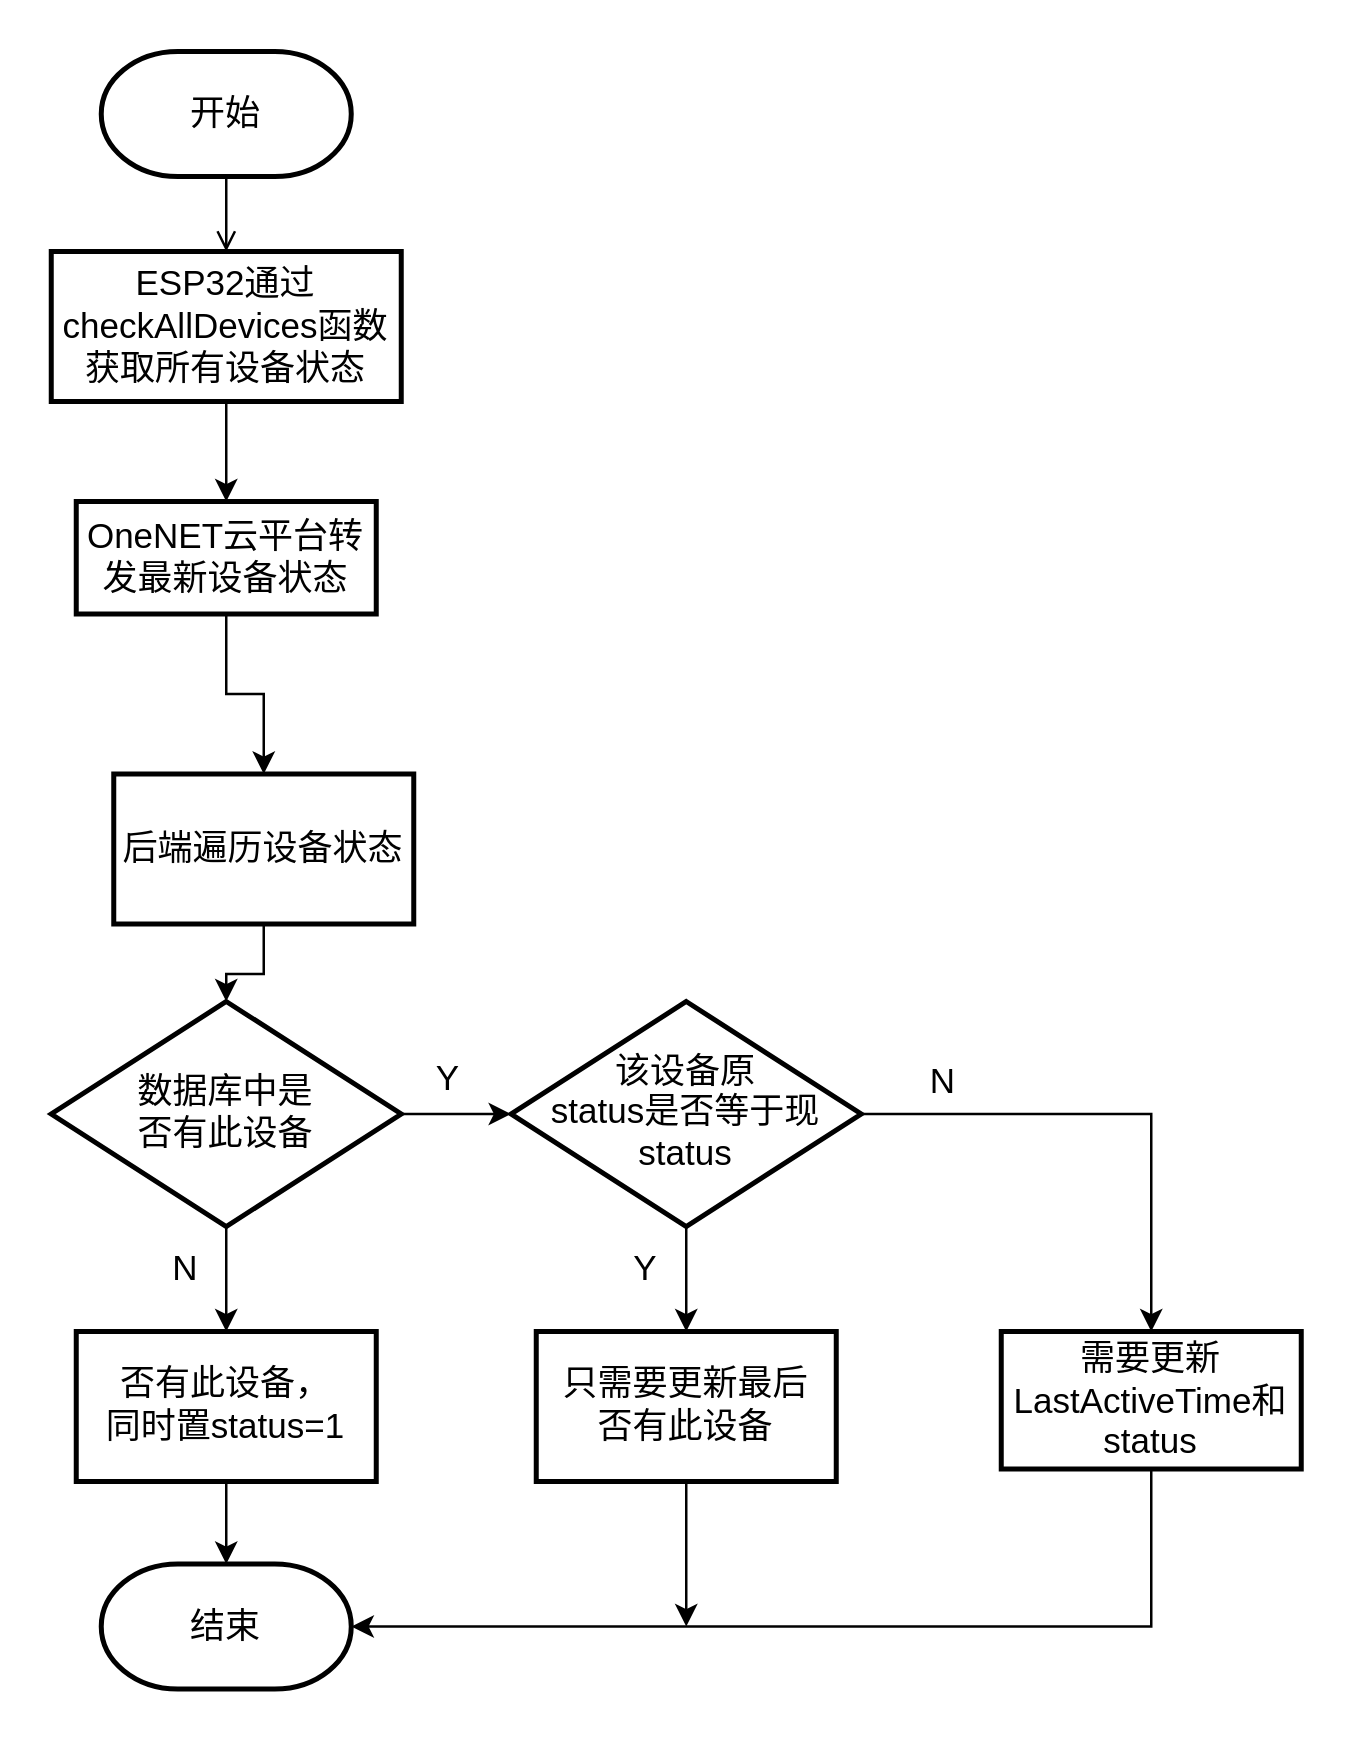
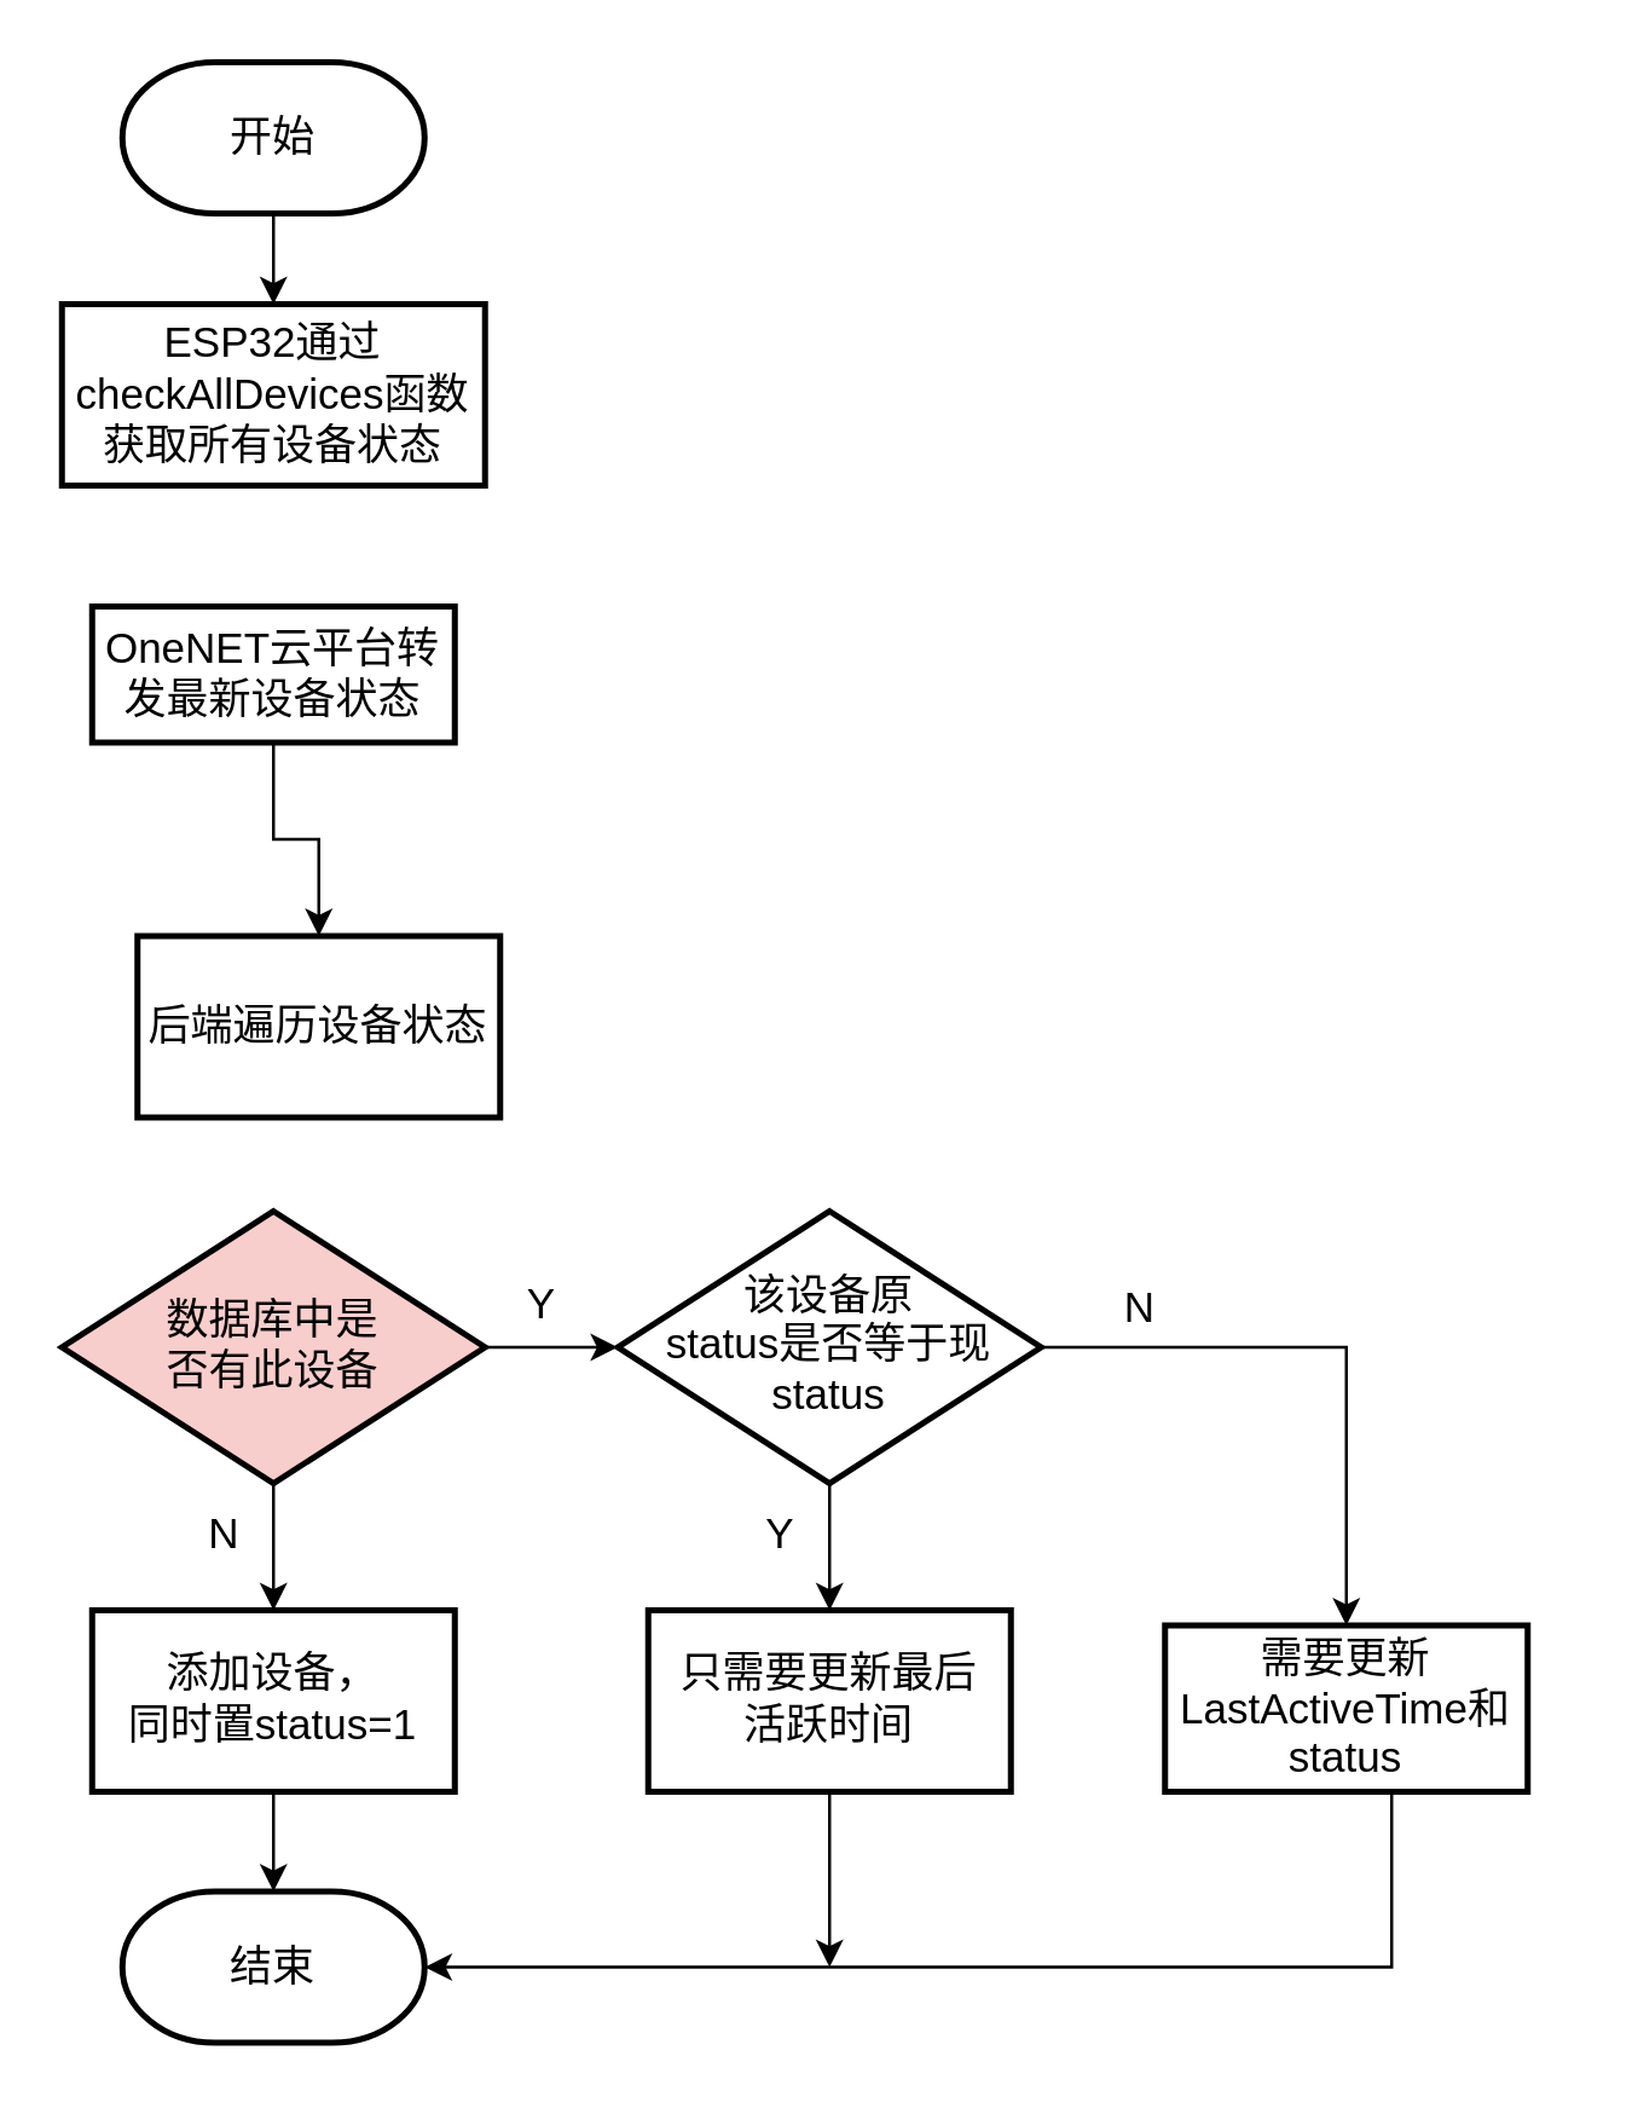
- <mxCell id="2" value="" style="edgeStyle=orthogonalEdgeStyle;rounded=0;orthogonalLoop=1;jettySize=auto;html=1;endArrow=open;" edge="1" parent="1" source="3" target="5"><mxGeometry relative="1" as="geometry" /></mxCell>
+ <mxCell id="2" value="" style="edgeStyle=orthogonalEdgeStyle;rounded=0;orthogonalLoop=1;jettySize=auto;html=1;" edge="1" parent="1" source="3" target="5"><mxGeometry relative="1" as="geometry" /></mxCell>
- <mxCell id="4" value="" style="edgeStyle=orthogonalEdgeStyle;rounded=0;orthogonalLoop=1;jettySize=auto;html=1;" edge="1" parent="1" source="5" target="7"><mxGeometry relative="1" as="geometry" /></mxCell>
- <mxCell id="8" value="" style="edgeStyle=orthogonalEdgeStyle;rounded=0;orthogonalLoop=1;jettySize=auto;html=1;" edge="1" parent="1" source="9" target="12"><mxGeometry relative="1" as="geometry" /></mxCell>
- <mxCell id="12" value="&lt;div style=&quot;line-height: 30%;&quot;&gt;&lt;p class=&quot;MsoNormal&quot;&gt;&lt;span style=&quot;line-height: 30%;&quot;&gt;&lt;font style=&quot;font-size: 14px;&quot;&gt;数据库中是&lt;/font&gt;&lt;/span&gt;&lt;/p&gt;&lt;p class=&quot;MsoNormal&quot;&gt;&lt;span style=&quot;background-color: transparent; color: light-dark(rgb(0, 0, 0), rgb(255, 255, 255)); line-height: 30%;&quot;&gt;&lt;font style=&quot;font-size: 14px;&quot;&gt;否有此设备&lt;/font&gt;&lt;/span&gt;&lt;/p&gt;&lt;/div&gt;" style="rhombus;whiteSpace=wrap;html=1;strokeWidth=2;" vertex="1" parent="1"><mxGeometry x="20" y="400" width="140" height="90" as="geometry" /></mxCell>
+ <mxCell id="12" value="&lt;div style=&quot;line-height: 30%;&quot;&gt;&lt;p class=&quot;MsoNormal&quot;&gt;&lt;span style=&quot;line-height: 30%;&quot;&gt;&lt;font style=&quot;font-size: 14px;&quot;&gt;数据库中是&lt;/font&gt;&lt;/span&gt;&lt;/p&gt;&lt;p class=&quot;MsoNormal&quot;&gt;&lt;span style=&quot;background-color: transparent; color: light-dark(rgb(0, 0, 0), rgb(255, 255, 255)); line-height: 30%;&quot;&gt;&lt;font style=&quot;font-size: 14px;&quot;&gt;否有此设备&lt;/font&gt;&lt;/span&gt;&lt;/p&gt;&lt;/div&gt;" style="rhombus;whiteSpace=wrap;html=1;strokeWidth=2;fillColor=#f8cecc;" vertex="1" parent="1"><mxGeometry x="20" y="400" width="140" height="90" as="geometry" /></mxCell>
- <mxCell id="22" value="&lt;p class=&quot;MsoNormal&quot;&gt;&lt;font style=&quot;font-size: 14px;&quot; face=&quot;Helvetica&quot;&gt;&lt;font style=&quot;&quot;&gt;需要更新&lt;/font&gt;&lt;font style=&quot;&quot;&gt;LastActiveTime&lt;/font&gt;&lt;font style=&quot;&quot;&gt;和&lt;/font&gt;&lt;font style=&quot;&quot;&gt;status&lt;/font&gt;&lt;/font&gt;&lt;span style=&quot;mso-spacerun:'yes';font-family:Calibri;mso-fareast-font-family:宋体;&lt;br/&gt;mso-bidi-font-family:'Times New Roman';font-size:10.5pt;mso-font-kerning:1.0pt;&quot;&gt;&lt;/span&gt;&lt;/p&gt;" style="whiteSpace=wrap;html=1;strokeWidth=2;" vertex="1" parent="1"><mxGeometry x="400" y="532" width="120" height="55" as="geometry" /></mxCell>
+ <mxCell id="22" value="&lt;p class=&quot;MsoNormal&quot;&gt;&lt;font style=&quot;font-size: 14px;&quot; face=&quot;Helvetica&quot;&gt;&lt;font style=&quot;&quot;&gt;需要更新&lt;/font&gt;&lt;font style=&quot;&quot;&gt;LastActiveTime&lt;/font&gt;&lt;font style=&quot;&quot;&gt;和&lt;/font&gt;&lt;font style=&quot;&quot;&gt;status&lt;/font&gt;&lt;/font&gt;&lt;span style=&quot;mso-spacerun:'yes';font-family:Calibri;mso-fareast-font-family:宋体;&lt;br/&gt;mso-bidi-font-family:'Times New Roman';font-size:10.5pt;mso-font-kerning:1.0pt;&quot;&gt;&lt;/span&gt;&lt;/p&gt;" style="whiteSpace=wrap;html=1;strokeWidth=2;" vertex="1" parent="1"><mxGeometry x="385" y="537" width="120" height="55" as="geometry" /></mxCell>
- <mxCell id="20" value="&lt;div style=&quot;line-height: 30%;&quot;&gt;&lt;p class=&quot;MsoNormal&quot;&gt;&lt;span style=&quot;line-height: 30%;&quot;&gt;&lt;font style=&quot;&quot; face=&quot;Helvetica&quot;&gt;&lt;font style=&quot;font-size: 14px;&quot;&gt;否有此设备，&lt;/font&gt;&lt;/font&gt;&lt;/span&gt;&lt;/p&gt;&lt;p class=&quot;MsoNormal&quot;&gt;&lt;span style=&quot;line-height: 30%;&quot;&gt;&lt;font style=&quot;font-size: 14px;&quot; face=&quot;Helvetica&quot;&gt;&lt;font style=&quot;&quot;&gt;同时置&lt;/font&gt;&lt;font style=&quot;&quot;&gt;status=1&lt;/font&gt;&lt;/font&gt;&lt;/span&gt;&lt;/p&gt;&lt;/div&gt;" style="whiteSpace=wrap;html=1;strokeWidth=2;" vertex="1" parent="1"><mxGeometry x="30" y="532" width="120" height="60" as="geometry" /></mxCell>
+ <mxCell id="20" value="&lt;div style=&quot;line-height: 30%;&quot;&gt;&lt;p class=&quot;MsoNormal&quot;&gt;&lt;span style=&quot;line-height: 30%;&quot;&gt;&lt;font style=&quot;&quot; face=&quot;Helvetica&quot;&gt;&lt;font style=&quot;font-size: 14px;&quot;&gt;添加设备，&lt;/font&gt;&lt;/font&gt;&lt;/span&gt;&lt;/p&gt;&lt;p class=&quot;MsoNormal&quot;&gt;&lt;span style=&quot;line-height: 30%;&quot;&gt;&lt;font style=&quot;font-size: 14px;&quot; face=&quot;Helvetica&quot;&gt;&lt;font style=&quot;&quot;&gt;同时置&lt;/font&gt;&lt;font style=&quot;&quot;&gt;status=1&lt;/font&gt;&lt;/font&gt;&lt;/span&gt;&lt;/p&gt;&lt;/div&gt;" style="whiteSpace=wrap;html=1;strokeWidth=2;" vertex="1" parent="1"><mxGeometry x="30" y="532" width="120" height="60" as="geometry" /></mxCell>
- <mxCell id="17" value="&lt;div style=&quot;line-height: 30%;&quot;&gt;&lt;p class=&quot;MsoNormal&quot;&gt;&lt;span style=&quot;line-height: 30%;&quot;&gt;&lt;font style=&quot;font-size: 14px;&quot; face=&quot;Helvetica&quot;&gt;只需要更新最后&lt;/font&gt;&lt;/span&gt;&lt;/p&gt;&lt;p class=&quot;MsoNormal&quot;&gt;&lt;span style=&quot;line-height: 30%;&quot;&gt;&lt;font style=&quot;font-size: 14px;&quot; face=&quot;Helvetica&quot;&gt;否有此设备&lt;/font&gt;&lt;/span&gt;&lt;/p&gt;&lt;/div&gt;" style="whiteSpace=wrap;html=1;strokeWidth=2;" vertex="1" parent="1"><mxGeometry x="214" y="532" width="120" height="60" as="geometry" /></mxCell>
+ <mxCell id="17" value="&lt;div style=&quot;line-height: 30%;&quot;&gt;&lt;p class=&quot;MsoNormal&quot;&gt;&lt;span style=&quot;line-height: 30%;&quot;&gt;&lt;font style=&quot;font-size: 14px;&quot; face=&quot;Helvetica&quot;&gt;只需要更新最后&lt;/font&gt;&lt;/span&gt;&lt;/p&gt;&lt;p class=&quot;MsoNormal&quot;&gt;&lt;span style=&quot;line-height: 30%;&quot;&gt;&lt;font style=&quot;font-size: 14px;&quot; face=&quot;Helvetica&quot;&gt;活跃时间&lt;/font&gt;&lt;/span&gt;&lt;/p&gt;&lt;/div&gt;" style="whiteSpace=wrap;html=1;strokeWidth=2;" vertex="1" parent="1"><mxGeometry x="214" y="532" width="120" height="60" as="geometry" /></mxCell>
